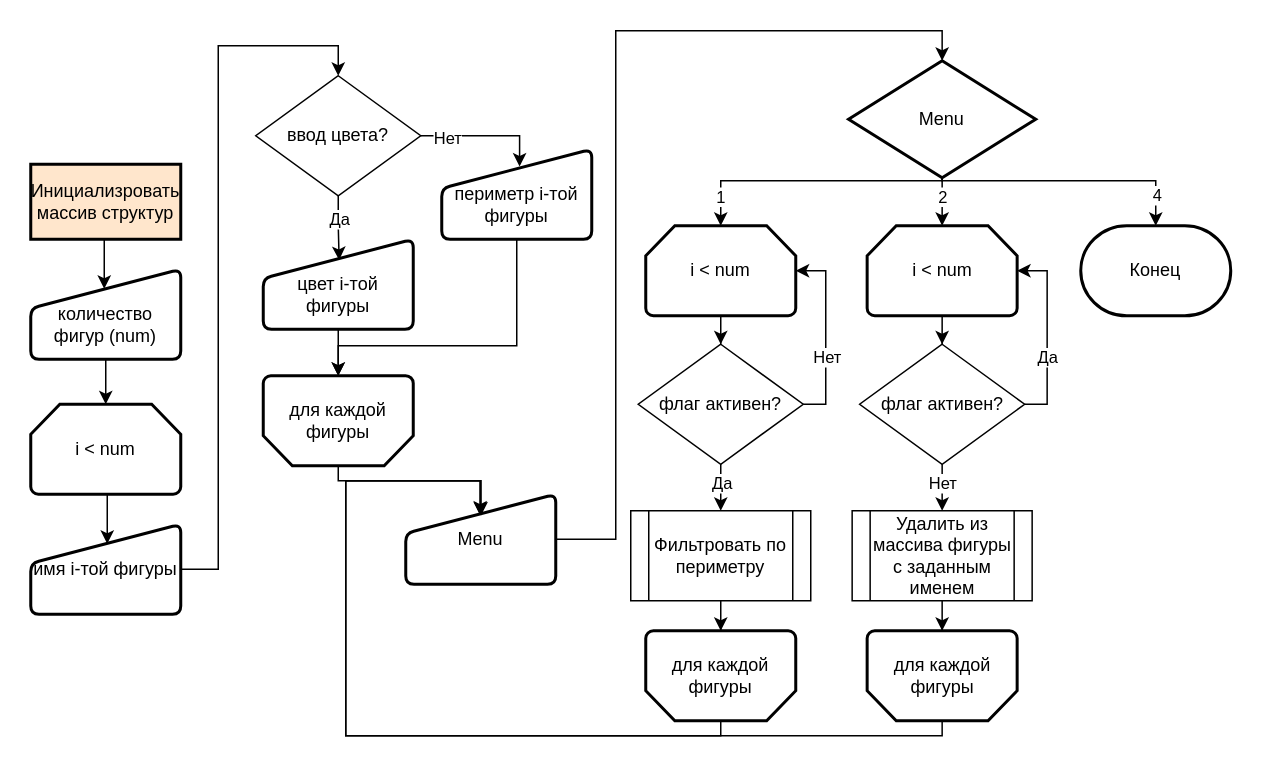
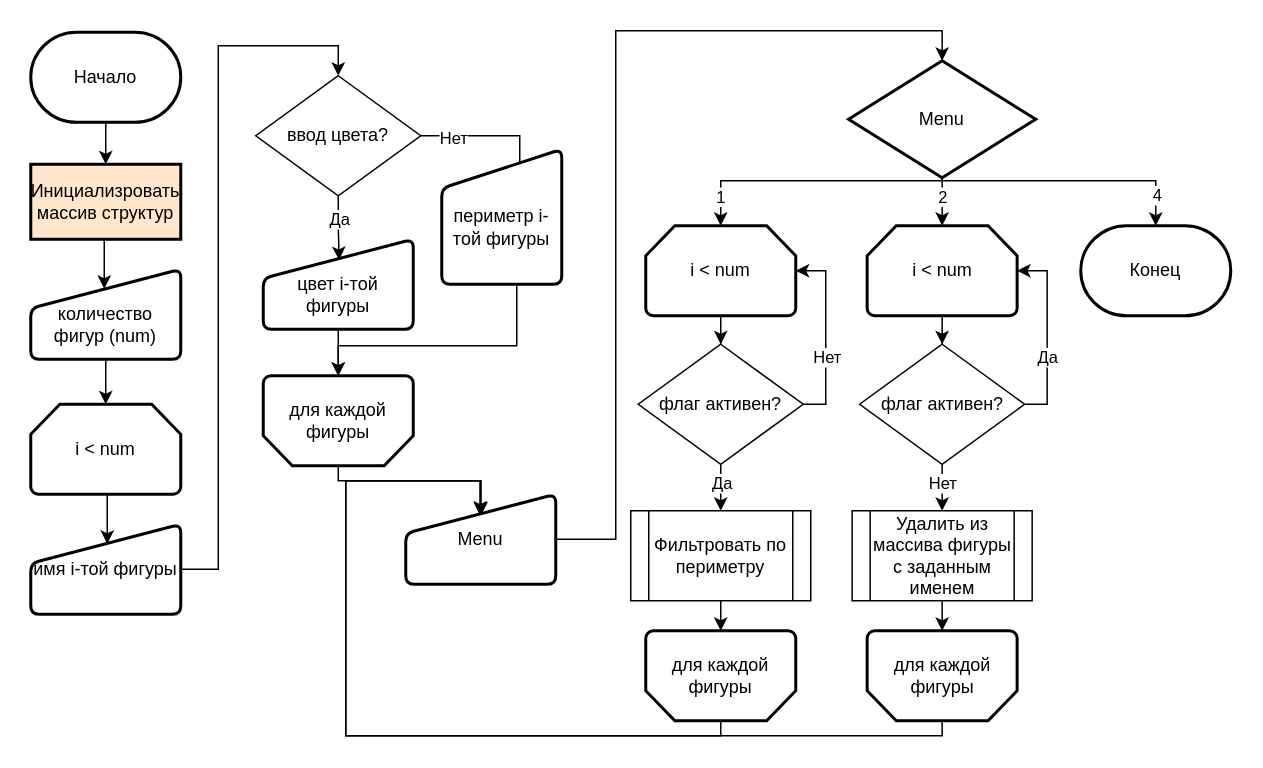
+ <mxCell id="3" value="Начало" style="strokeWidth=2;html=1;shape=mxgraph.flowchart.terminator;whiteSpace=wrap;" parent="1" vertex="1"><mxGeometry x="20" y="21" width="100" height="60" as="geometry" /></mxCell>
+ <mxCell id="2" style="edgeStyle=orthogonalEdgeStyle;rounded=0;orthogonalLoop=1;jettySize=auto;html=1;strokeWidth=1;" parent="1" source="3" target="5" edge="1"><mxGeometry relative="1" as="geometry" /></mxCell>
- <mxCell id="22" value="&lt;br&gt;периметр i-той фигуры" style="html=1;strokeWidth=2;shape=manualInput;whiteSpace=wrap;rounded=1;size=26;arcSize=11;" parent="1" vertex="1"><mxGeometry x="294" y="99" width="100" height="60" as="geometry" /></mxCell>
+ <mxCell id="22" value="&lt;br&gt;периметр i-той фигуры" style="html=1;strokeWidth=2;shape=manualInput;whiteSpace=wrap;rounded=1;size=26;arcSize=11;" parent="1" vertex="1"><mxGeometry x="294" y="99" width="80" height="90" as="geometry" /></mxCell>
